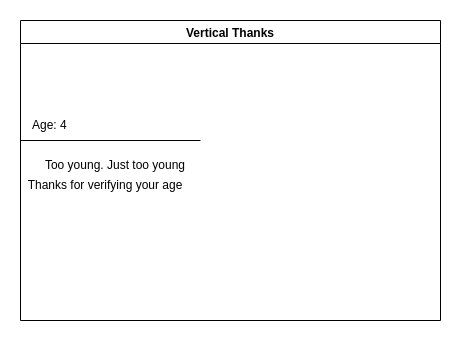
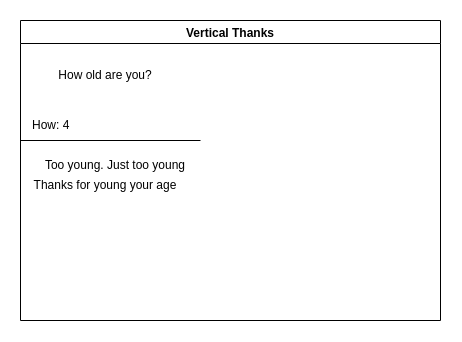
+ <mxCell id="3" value="How old are you?" style="text;html=1;strokeColor=none;fillColor=none;align=center;verticalAlign=middle;whiteSpace=wrap;rounded=0;" vertex="1" parent="2"><mxGeometry y="40" width="170" height="30" as="geometry" /></mxCell>
- <mxCell id="4" value="Age: 4" style="text;html=1;strokeColor=none;fillColor=none;align=left;verticalAlign=middle;whiteSpace=wrap;rounded=0;" vertex="1" parent="2"><mxGeometry x="10" y="90" width="170" height="30" as="geometry" /></mxCell>
+ <mxCell id="4" value="How: 4" style="text;html=1;strokeColor=none;fillColor=none;align=left;verticalAlign=middle;whiteSpace=wrap;rounded=0;" vertex="1" parent="2"><mxGeometry x="10" y="90" width="170" height="30" as="geometry" /></mxCell>
- <mxCell id="6" value="Thanks for verifying your age" style="text;html=1;strokeColor=none;fillColor=none;align=center;verticalAlign=middle;whiteSpace=wrap;rounded=0;" vertex="1" parent="2"><mxGeometry y="150" width="170" height="30" as="geometry" /></mxCell>
+ <mxCell id="6" value="Thanks for young your age" style="text;html=1;strokeColor=none;fillColor=none;align=center;verticalAlign=middle;whiteSpace=wrap;rounded=0;" vertex="1" parent="2"><mxGeometry y="150" width="170" height="30" as="geometry" /></mxCell>
